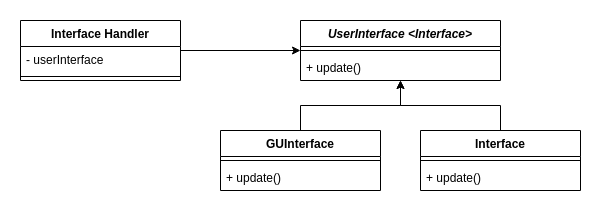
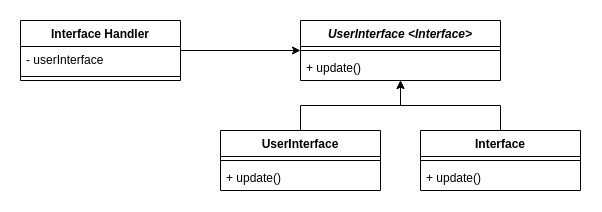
- <mxCell id="10" value="GUInterface" style="swimlane;fontStyle=1;align=center;verticalAlign=top;childLayout=stackLayout;horizontal=1;startSize=26;horizontalStack=0;resizeParent=1;resizeParentMax=0;resizeLast=0;collapsible=1;marginBottom=0;" vertex="1" parent="1"><mxGeometry x="220" y="130" width="160" height="60" as="geometry" /></mxCell>
+ <mxCell id="10" value="UserInterface" style="swimlane;fontStyle=1;align=center;verticalAlign=top;childLayout=stackLayout;horizontal=1;startSize=26;horizontalStack=0;resizeParent=1;resizeParentMax=0;resizeLast=0;collapsible=1;marginBottom=0;" vertex="1" parent="1"><mxGeometry x="220" y="130" width="160" height="60" as="geometry" /></mxCell>
